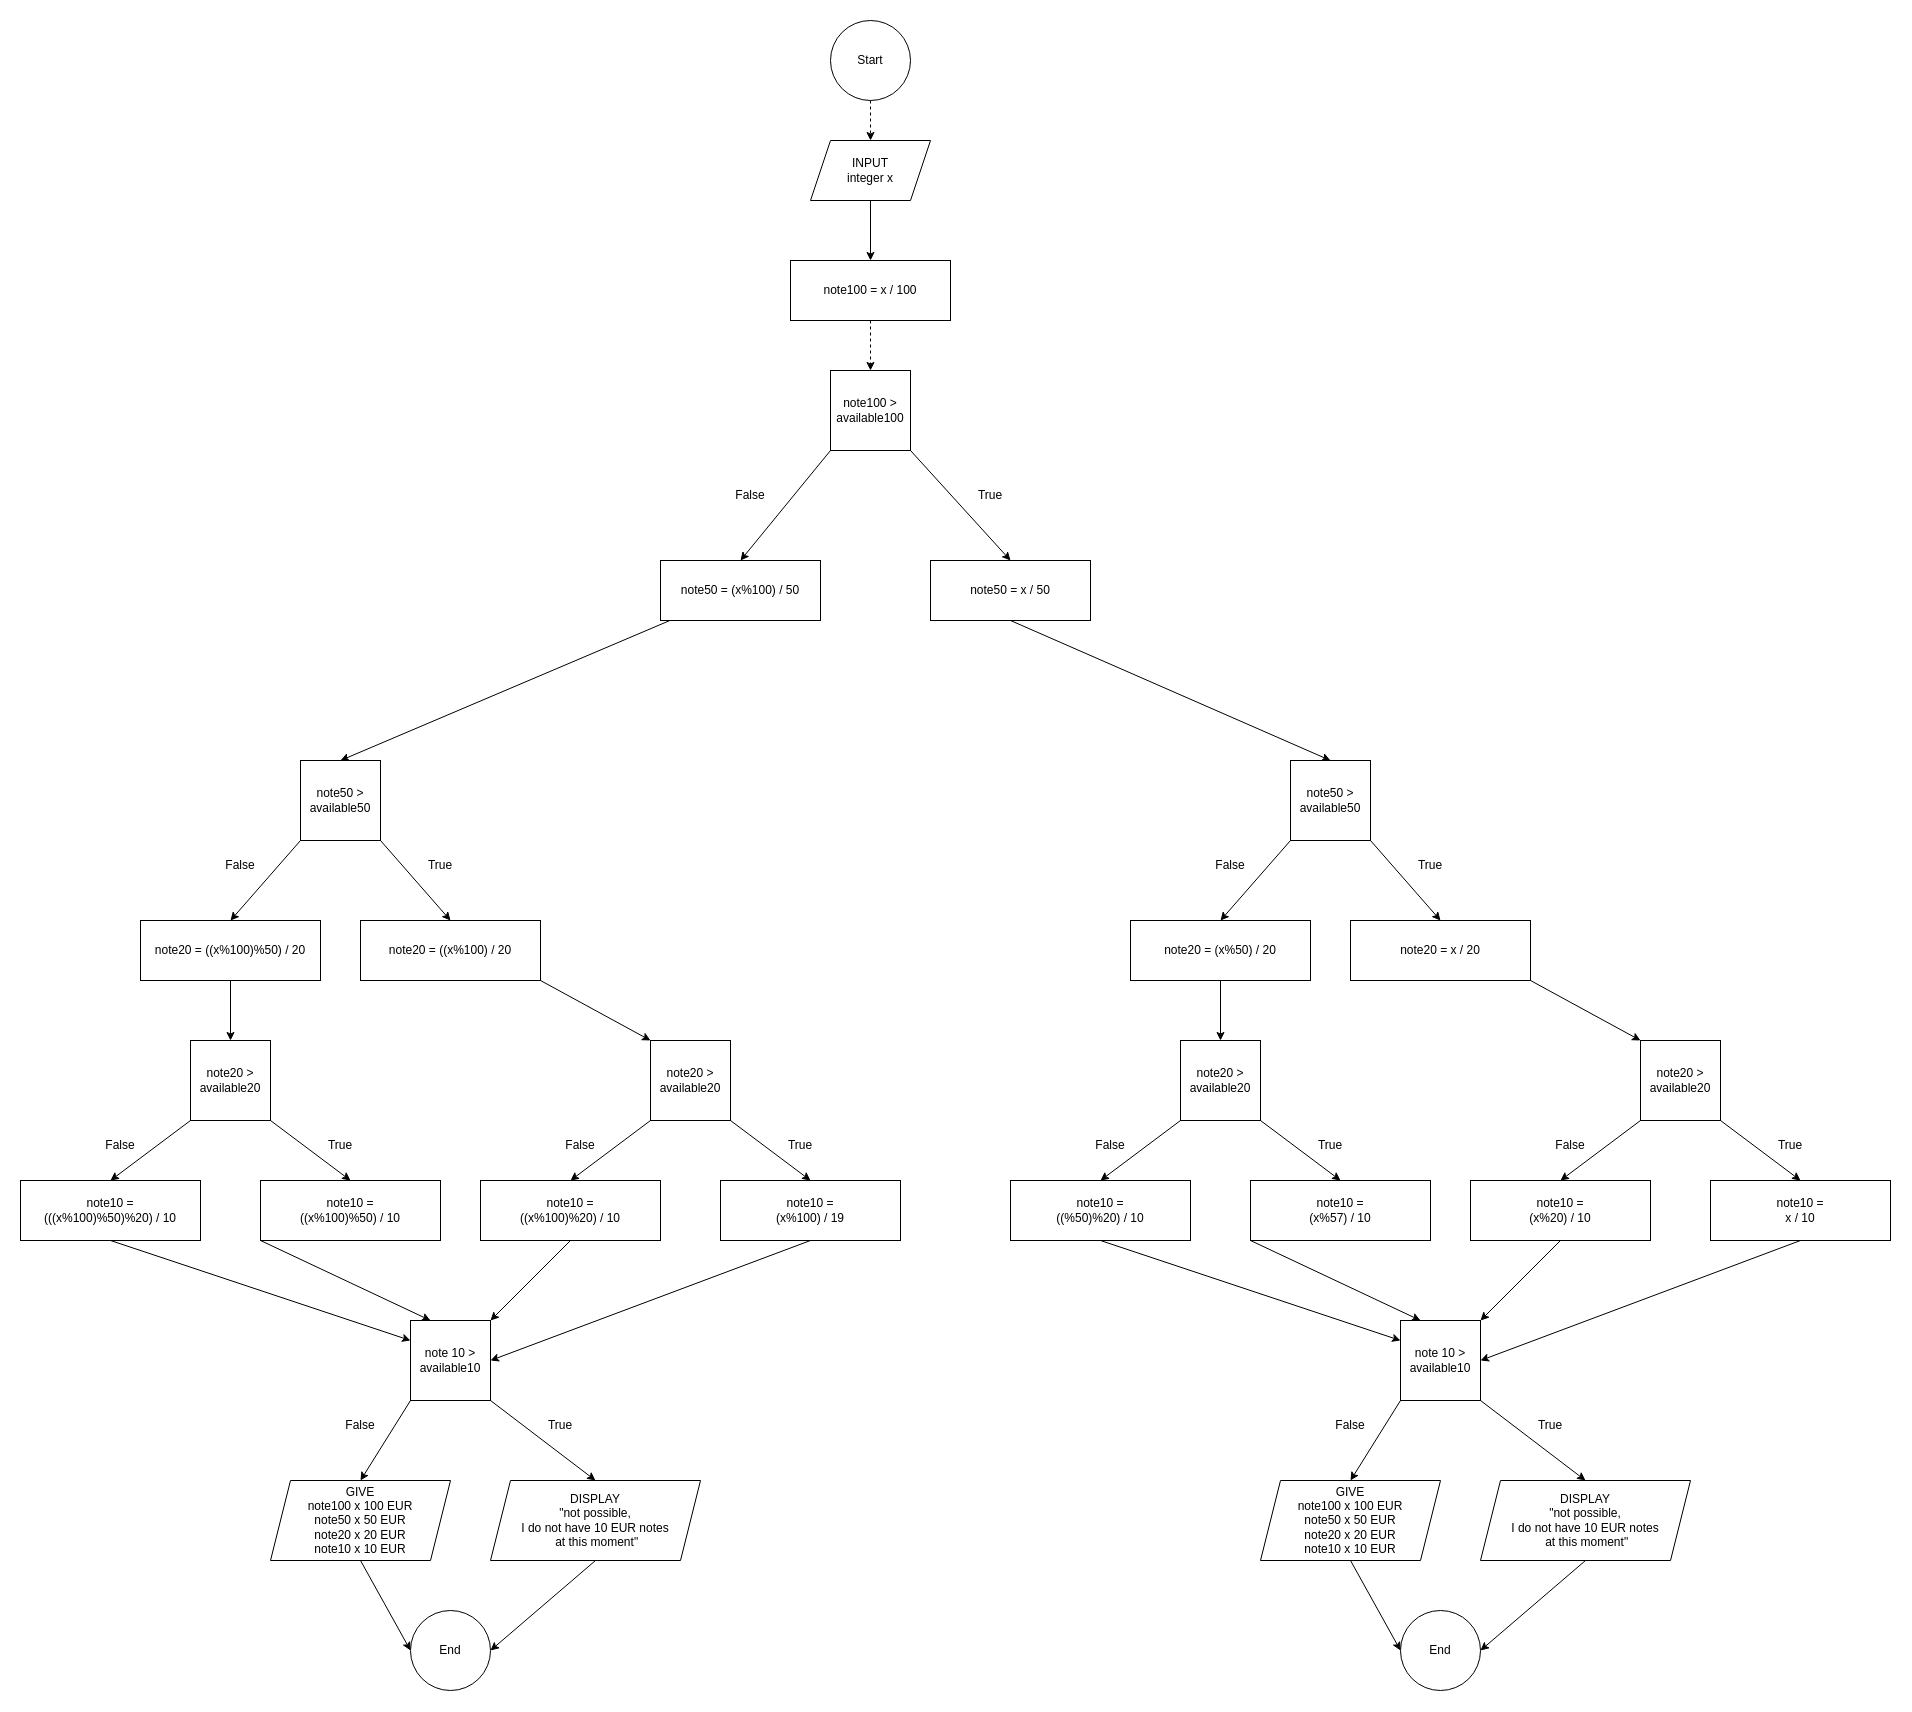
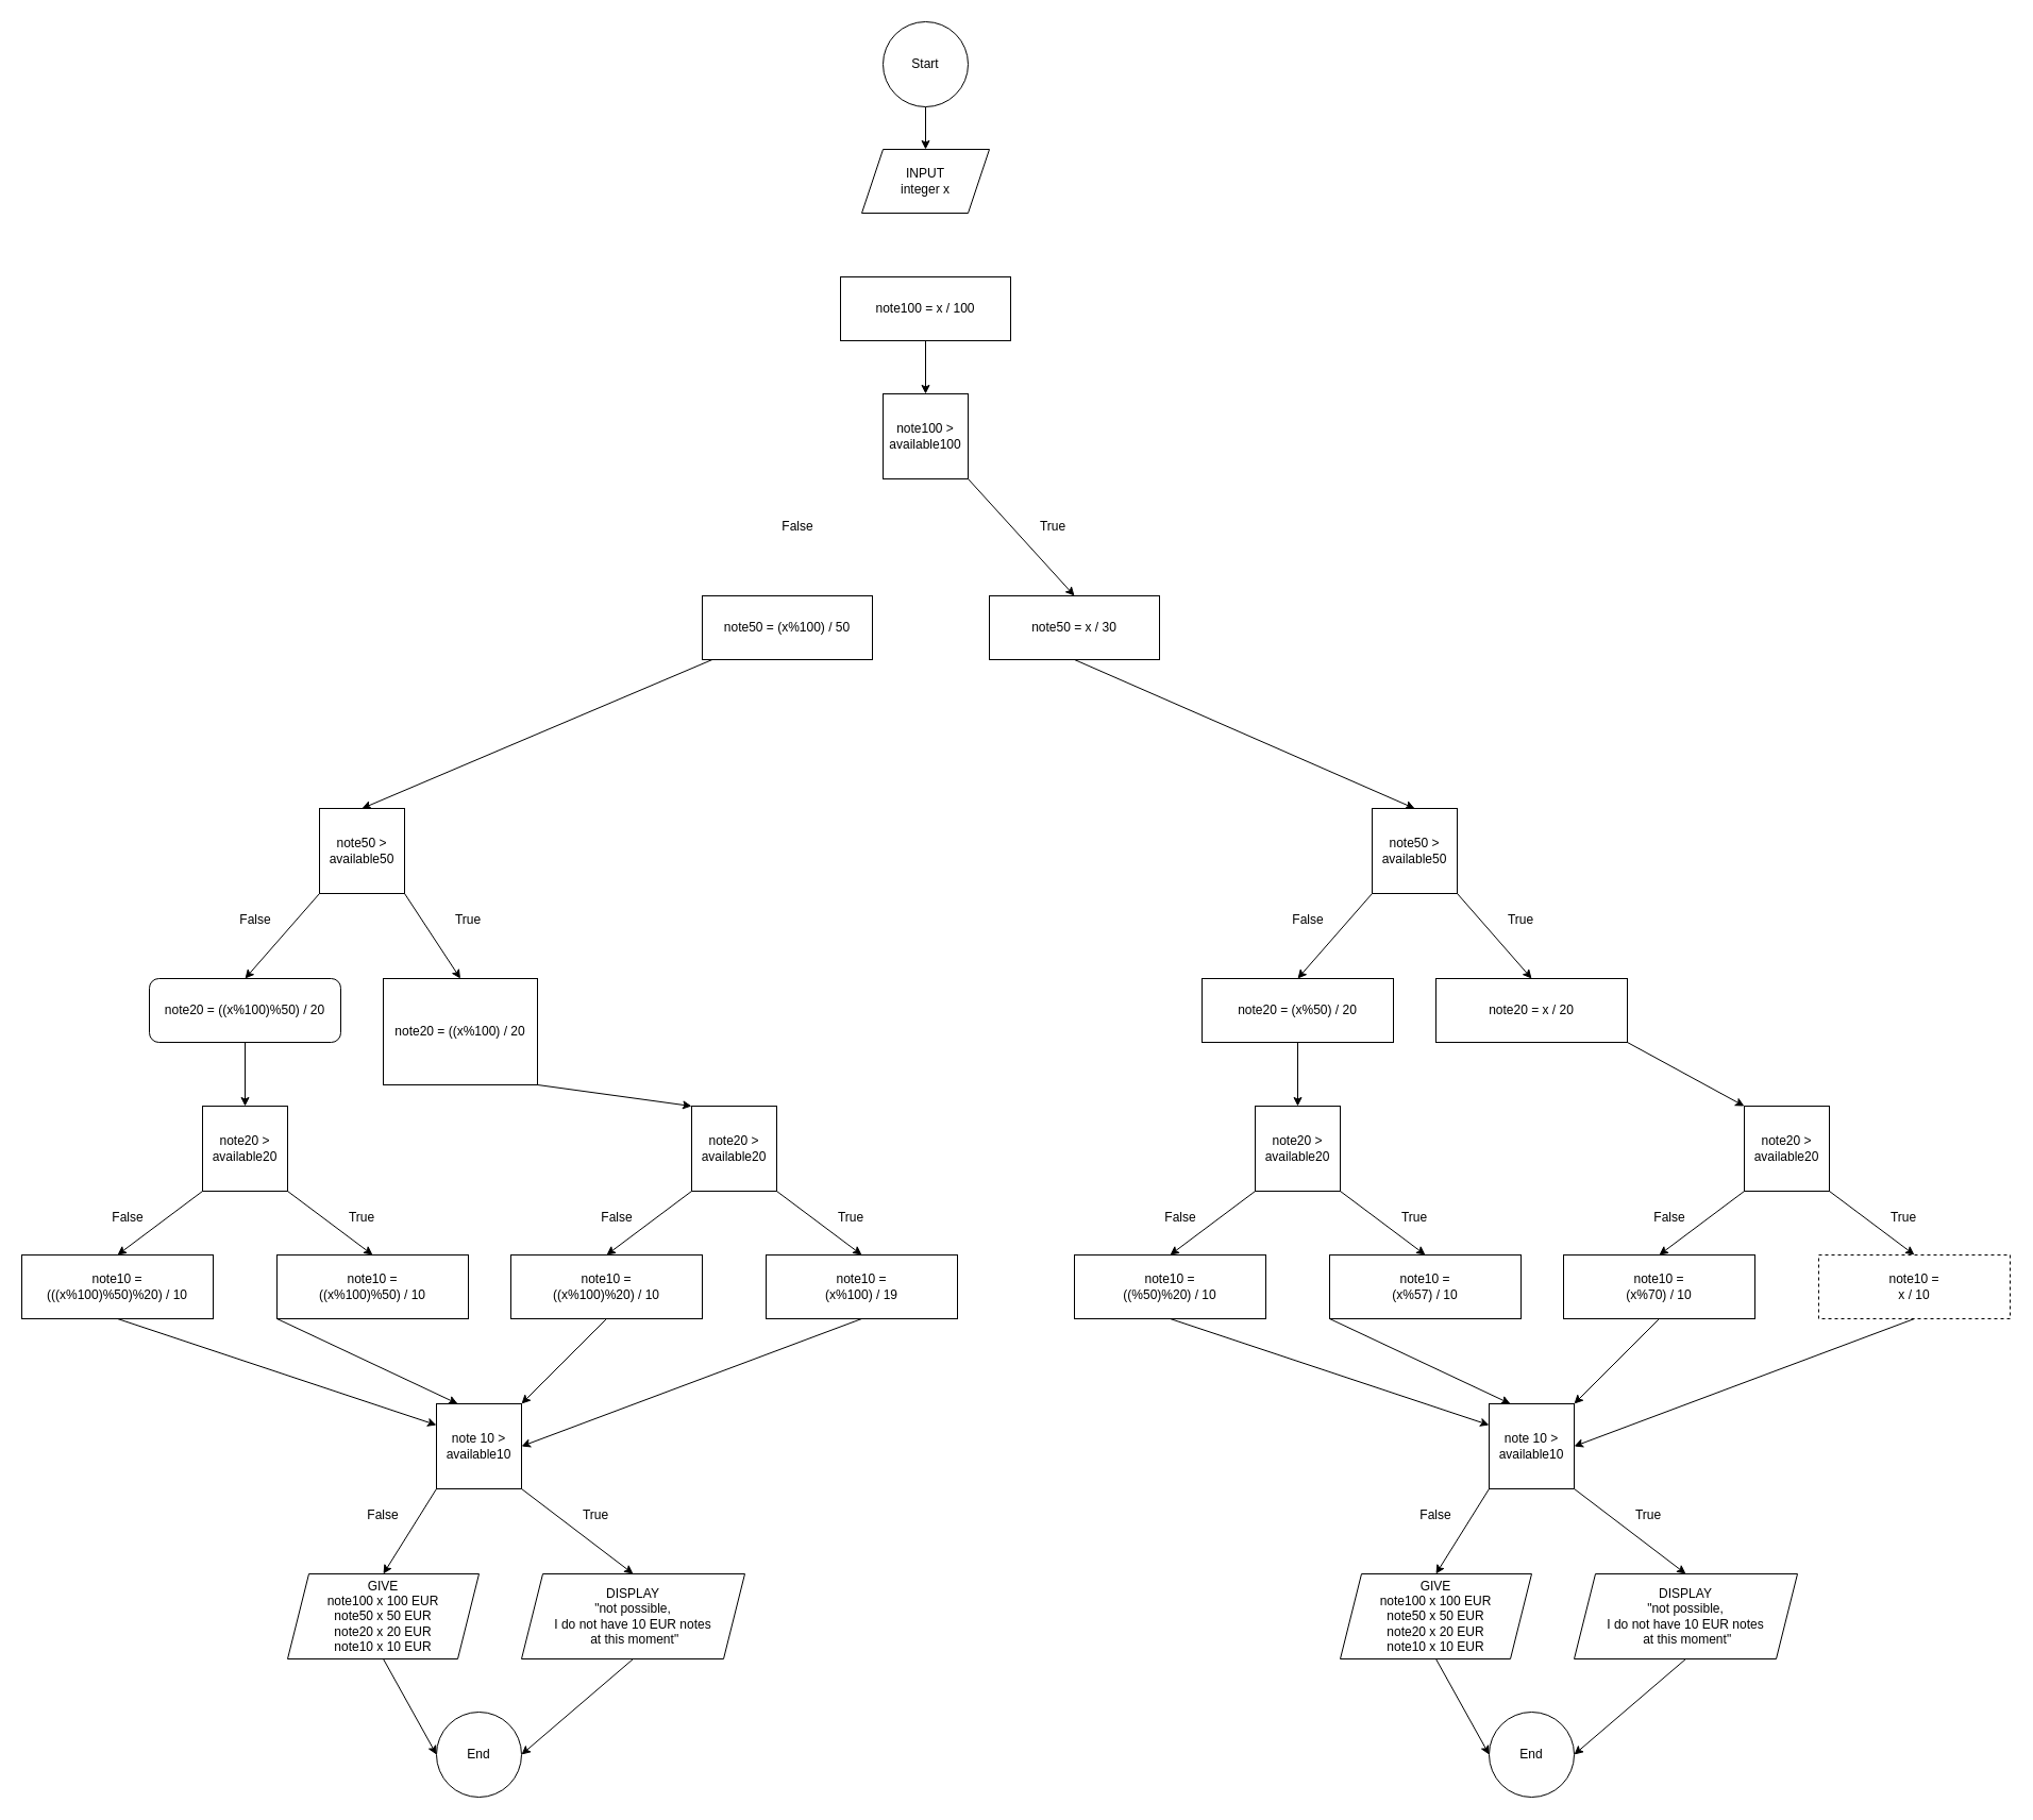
- <mxCell id="2" style="edgeStyle=none;html=1;exitX=0.5;exitY=1;exitDx=0;exitDy=0;entryX=0.5;entryY=0;entryDx=0;entryDy=0;dashed=1;" edge="1" parent="1" source="3" target="6"><mxGeometry relative="1" as="geometry" /></mxCell>
+ <mxCell id="2" style="edgeStyle=none;html=1;exitX=0.5;exitY=1;exitDx=0;exitDy=0;entryX=0.5;entryY=0;entryDx=0;entryDy=0;" edge="1" parent="1" source="3" target="6"><mxGeometry relative="1" as="geometry" /></mxCell>
- <mxCell id="5" style="edgeStyle=none;html=1;exitX=0.5;exitY=1;exitDx=0;exitDy=0;entryX=0.5;entryY=0;entryDx=0;entryDy=0;" edge="1" parent="1" source="6" target="10"><mxGeometry relative="1" as="geometry" /></mxCell>
- <mxCell id="9" style="edgeStyle=none;html=1;exitX=0.5;exitY=1;exitDx=0;exitDy=0;entryX=0.5;entryY=0;entryDx=0;entryDy=0;dashed=1;" edge="1" parent="1" source="10" target="49"><mxGeometry relative="1" as="geometry" /></mxCell>
+ <mxCell id="9" style="edgeStyle=none;html=1;exitX=0.5;exitY=1;exitDx=0;exitDy=0;entryX=0.5;entryY=0;entryDx=0;entryDy=0;" edge="1" parent="1" source="10" target="49"><mxGeometry relative="1" as="geometry" /></mxCell>
- <mxCell id="47" style="edgeStyle=none;html=1;exitX=0;exitY=1;exitDx=0;exitDy=0;entryX=0.5;entryY=0;entryDx=0;entryDy=0;" edge="1" parent="1" source="49" target="14"><mxGeometry relative="1" as="geometry" /></mxCell>
- <mxCell id="52" value="note50 = x / 50" style="rounded=0;whiteSpace=wrap;html=1;" vertex="1" parent="1"><mxGeometry x="930" y="560" width="160" height="60" as="geometry" /></mxCell>
+ <mxCell id="52" value="note50 = x / 30" style="rounded=0;whiteSpace=wrap;html=1;" vertex="1" parent="1"><mxGeometry x="930" y="560" width="160" height="60" as="geometry" /></mxCell>
- <mxCell id="16" value="note20 = ((x%100)%50) / 20" style="rounded=0;whiteSpace=wrap;html=1;" vertex="1" parent="1"><mxGeometry x="140" y="920" width="180" height="60" as="geometry" /></mxCell>
+ <mxCell id="16" value="note20 = ((x%100)%50) / 20" style="whiteSpace=wrap;html=1;rounded=1;" vertex="1" parent="1"><mxGeometry x="140" y="920" width="180" height="60" as="geometry" /></mxCell>
- <mxCell id="21" value="note20 = ((x%100) / 20" style="rounded=0;whiteSpace=wrap;html=1;" vertex="1" parent="1"><mxGeometry x="360" y="920" width="180" height="60" as="geometry" /></mxCell>
+ <mxCell id="21" value="note20 = ((x%100) / 20" style="rounded=0;whiteSpace=wrap;html=1;" vertex="1" parent="1"><mxGeometry x="360" y="920" width="145" height="100" as="geometry" /></mxCell>
- <mxCell id="83" value="note10 = &lt;br&gt;(x%20) / 10" style="rounded=0;whiteSpace=wrap;html=1;" vertex="1" parent="1"><mxGeometry x="1470" y="1180" width="180" height="60" as="geometry" /></mxCell>
+ <mxCell id="83" value="note10 = &lt;br&gt;(x%70) / 10" style="rounded=0;whiteSpace=wrap;html=1;" vertex="1" parent="1"><mxGeometry x="1470" y="1180" width="180" height="60" as="geometry" /></mxCell>
- <mxCell id="88" value="note10 = &lt;br&gt;x / 10" style="rounded=0;whiteSpace=wrap;html=1;" vertex="1" parent="1"><mxGeometry x="1710" y="1180" width="180" height="60" as="geometry" /></mxCell>
+ <mxCell id="88" value="note10 = &lt;br&gt;x / 10" style="rounded=0;whiteSpace=wrap;html=1;dashed=1;" vertex="1" parent="1"><mxGeometry x="1710" y="1180" width="180" height="60" as="geometry" /></mxCell>
